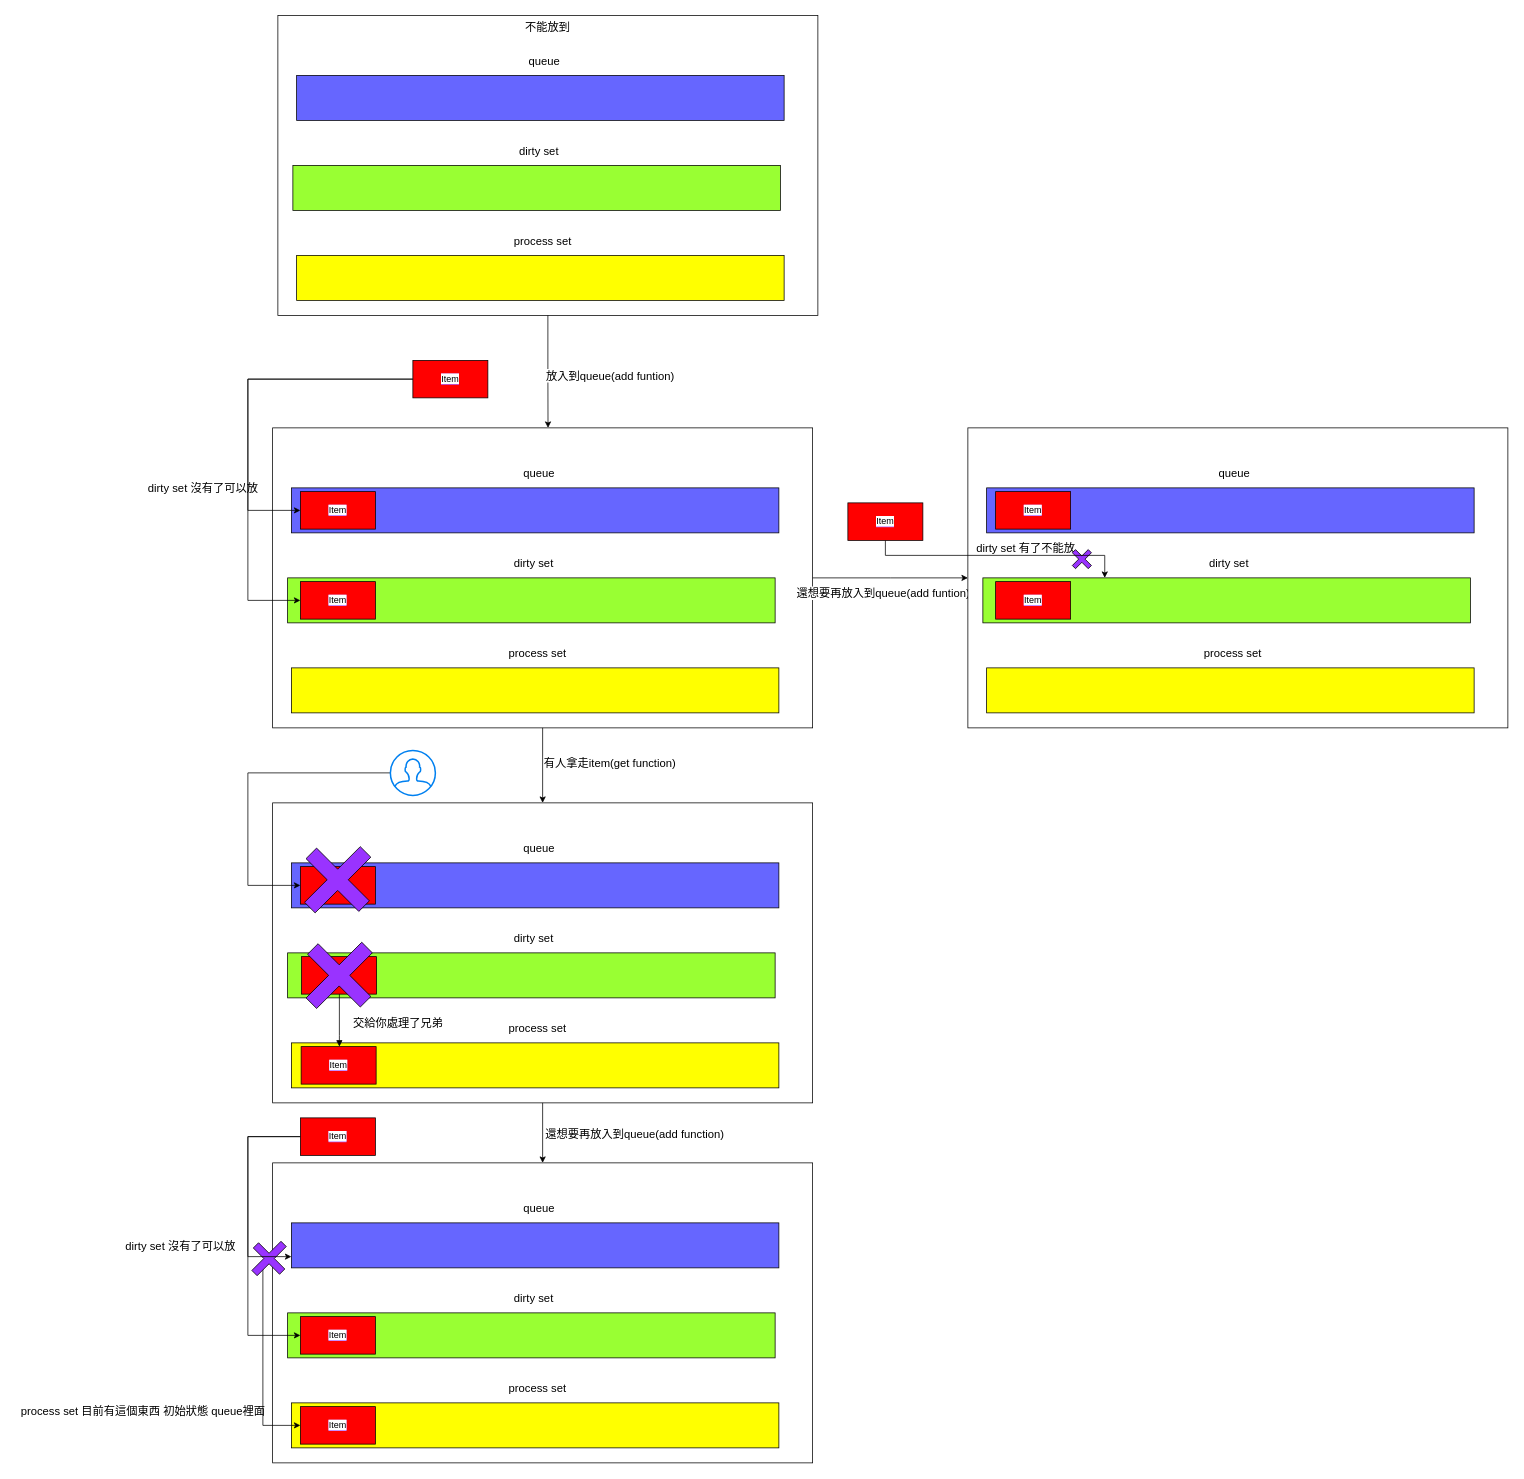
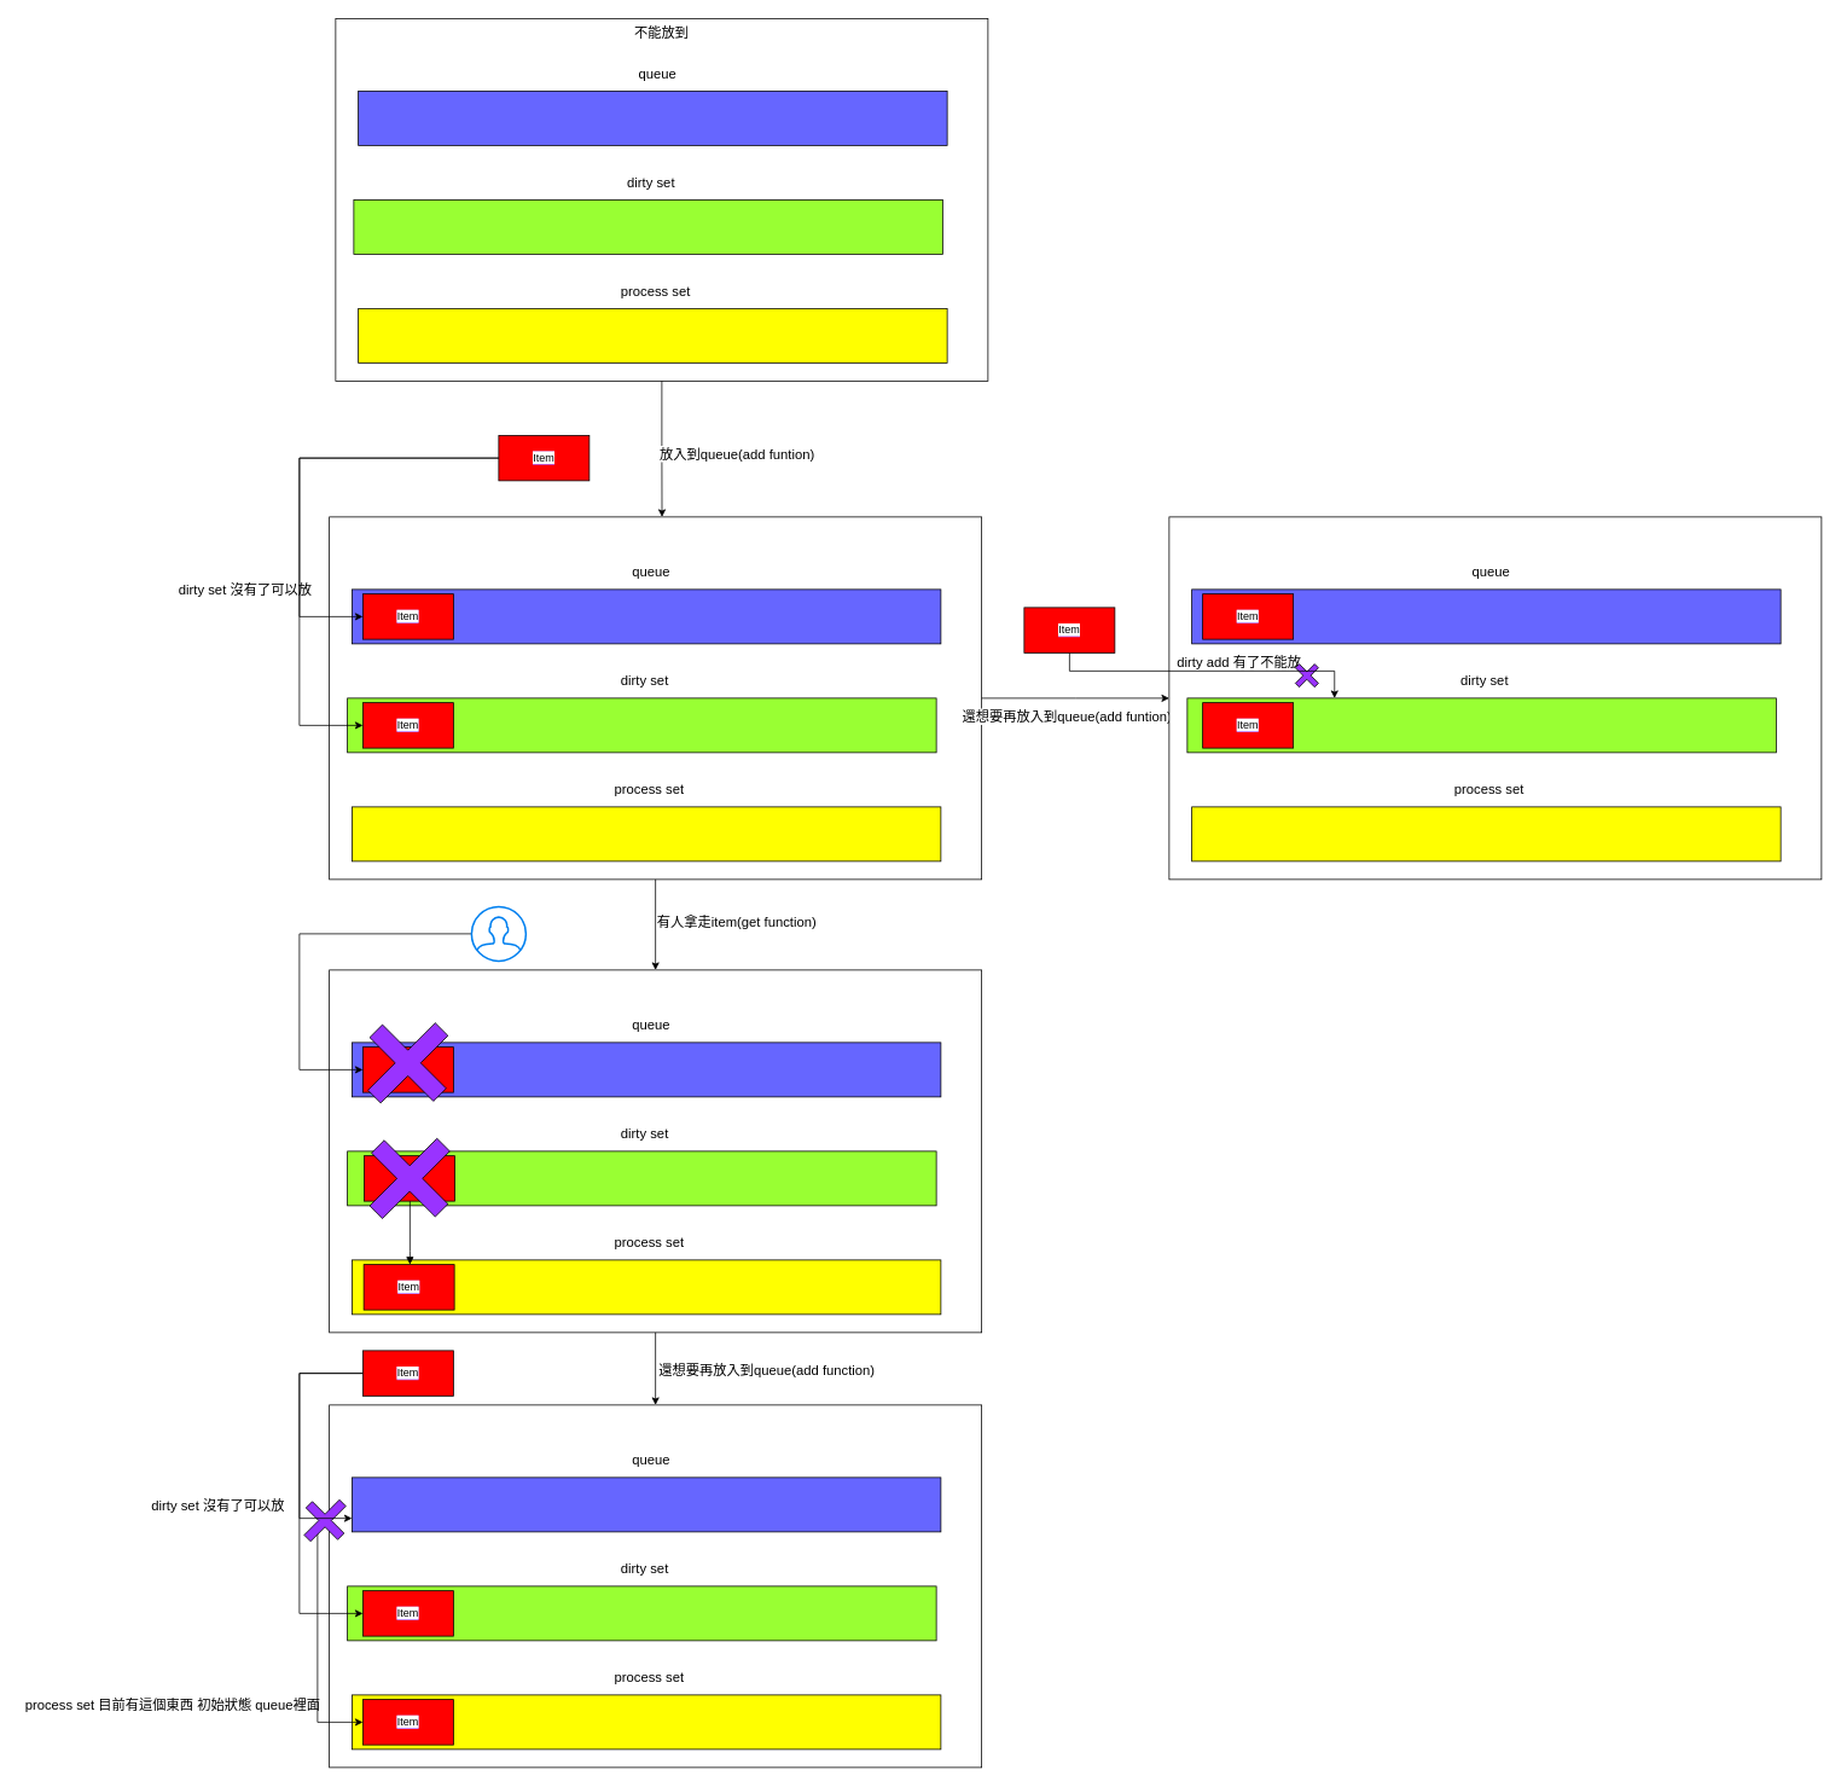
- <mxCell id="68" value="dirty set 有了不能放" style="text;html=1;align=center;verticalAlign=middle;resizable=0;points=[];autosize=1;fontSize=15;" vertex="1" parent="58"><mxGeometry x="2" y="150" width="150" height="20" as="geometry" /></mxCell>
+ <mxCell id="68" value="dirty add 有了不能放" style="text;html=1;align=center;verticalAlign=middle;resizable=0;points=[];autosize=1;fontSize=15;" vertex="1" parent="58"><mxGeometry x="2" y="150" width="150" height="20" as="geometry" /></mxCell>
- <mxCell id="38" value="交給你處理了兄弟" style="text;html=1;align=center;verticalAlign=middle;resizable=0;points=[];autosize=1;fontSize=15;" vertex="1" parent="24"><mxGeometry x="97" y="282.5" width="140" height="20" as="geometry" /></mxCell>
